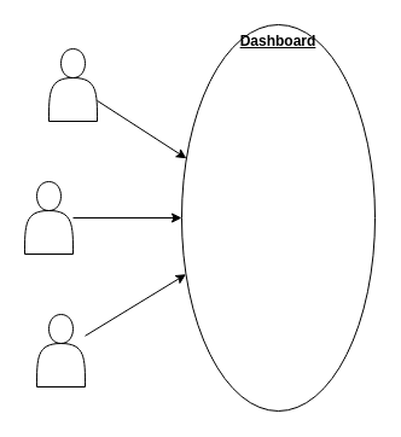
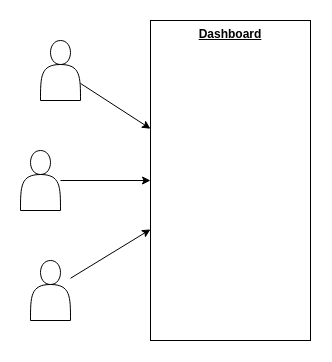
- <mxCell id="2" value="&lt;b&gt;&lt;u&gt;Dashboard&lt;/u&gt;&lt;/b&gt;" style="ellipse;whiteSpace=wrap;html=1;verticalAlign=top;" vertex="1" parent="1"><mxGeometry x="150" y="20" width="160" height="320" as="geometry" /></mxCell>
+ <mxCell id="2" value="&lt;b&gt;&lt;u&gt;Dashboard&lt;/u&gt;&lt;/b&gt;" style="rounded=0;whiteSpace=wrap;html=1;verticalAlign=top;" vertex="1" parent="1"><mxGeometry x="150" y="20" width="160" height="320" as="geometry" /></mxCell>
